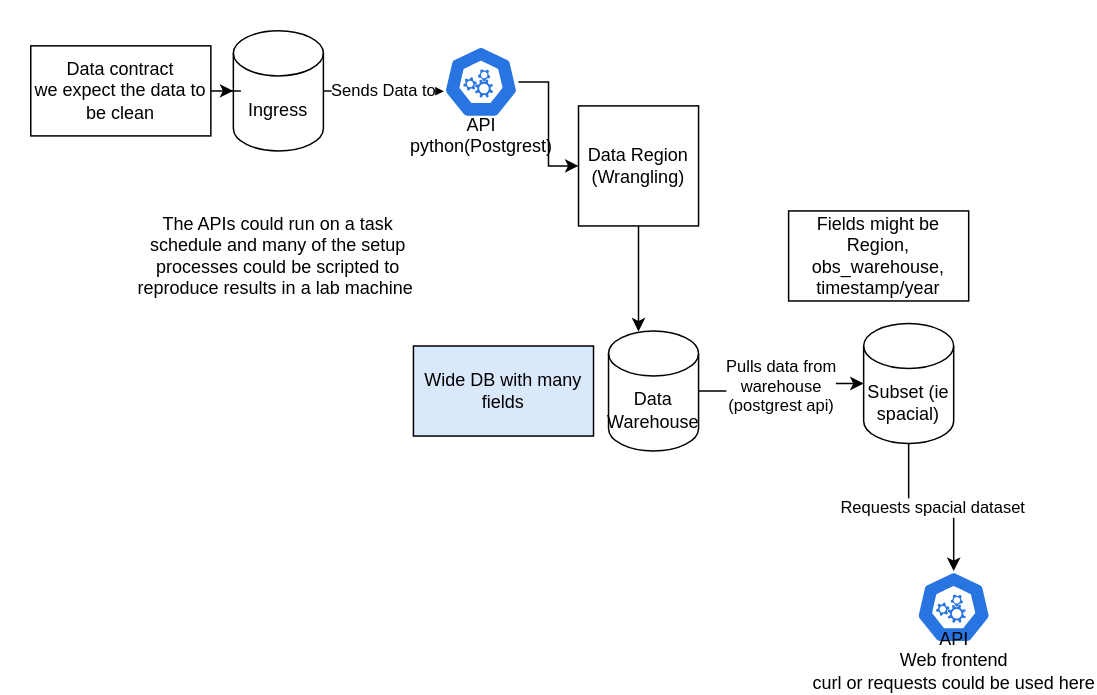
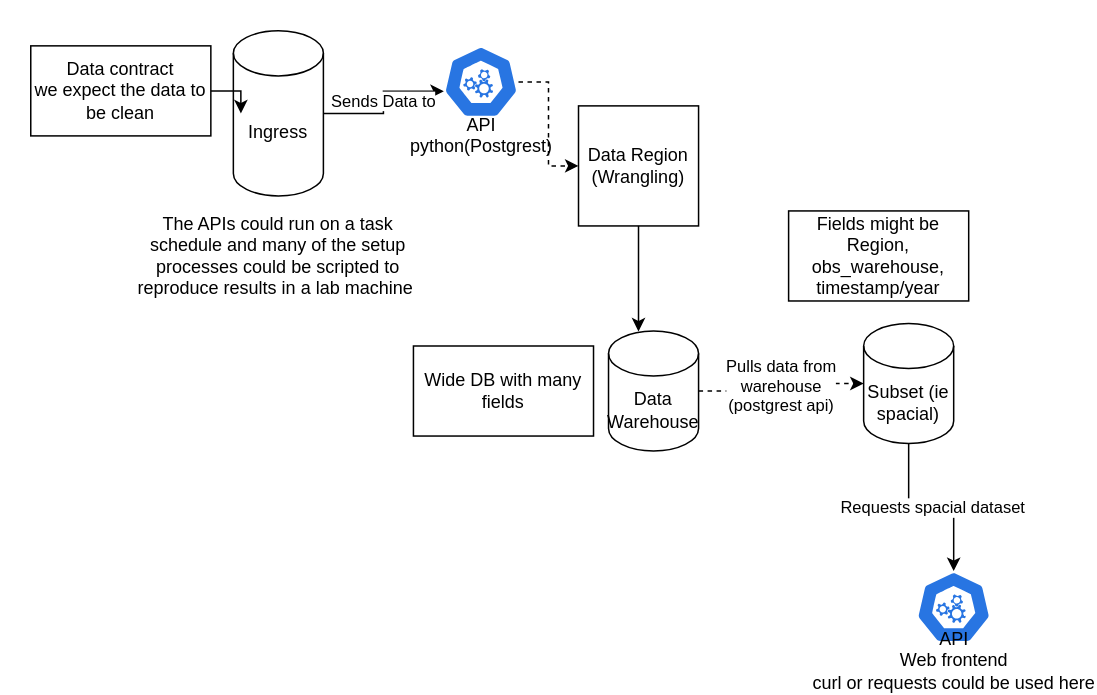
- <mxCell id="2" value="Ingress" style="shape=cylinder3;whiteSpace=wrap;html=1;boundedLbl=1;backgroundOutline=1;size=15;" parent="1" vertex="1"><mxGeometry x="155" y="20" width="60" height="80" as="geometry" /></mxCell>
+ <mxCell id="2" value="Ingress" style="shape=cylinder3;whiteSpace=wrap;html=1;boundedLbl=1;backgroundOutline=1;size=15;" parent="1" vertex="1"><mxGeometry x="155" y="20" width="60" height="110" as="geometry" /></mxCell>
- <mxCell id="3" style="edgeStyle=orthogonalEdgeStyle;rounded=0;orthogonalLoop=1;jettySize=auto;html=1;" parent="1" source="4" target="6" edge="1"><mxGeometry relative="1" as="geometry" /></mxCell>
+ <mxCell id="3" style="edgeStyle=orthogonalEdgeStyle;rounded=0;orthogonalLoop=1;jettySize=auto;html=1;dashed=1;" parent="1" source="4" target="6" edge="1"><mxGeometry relative="1" as="geometry" /></mxCell>
- <mxCell id="14" value="Wide DB with many fields" style="rounded=0;whiteSpace=wrap;html=1;fillColor=#dae8fc;" parent="1" vertex="1"><mxGeometry x="275" y="230" width="120" height="60" as="geometry" /></mxCell>
+ <mxCell id="14" value="Wide DB with many fields" style="rounded=0;whiteSpace=wrap;html=1;" parent="1" vertex="1"><mxGeometry x="275" y="230" width="120" height="60" as="geometry" /></mxCell>
- <mxCell id="10" value="Pulls data from&lt;div&gt;warehouse&lt;/div&gt;&lt;div&gt;(postgrest api)&lt;/div&gt;" style="edgeStyle=orthogonalEdgeStyle;rounded=0;orthogonalLoop=1;jettySize=auto;html=1;entryX=0;entryY=0.5;entryDx=0;entryDy=0;entryPerimeter=0;" parent="1" source="7" target="9" edge="1"><mxGeometry relative="1" as="geometry"><mxPoint as="offset" /></mxGeometry></mxCell>
+ <mxCell id="10" value="Pulls data from&lt;div&gt;warehouse&lt;/div&gt;&lt;div&gt;(postgrest api)&lt;/div&gt;" style="edgeStyle=orthogonalEdgeStyle;rounded=0;orthogonalLoop=1;jettySize=auto;html=1;entryX=0;entryY=0.5;entryDx=0;entryDy=0;entryPerimeter=0;dashed=1;" parent="1" source="7" target="9" edge="1"><mxGeometry relative="1" as="geometry"><mxPoint as="offset" /></mxGeometry></mxCell>
